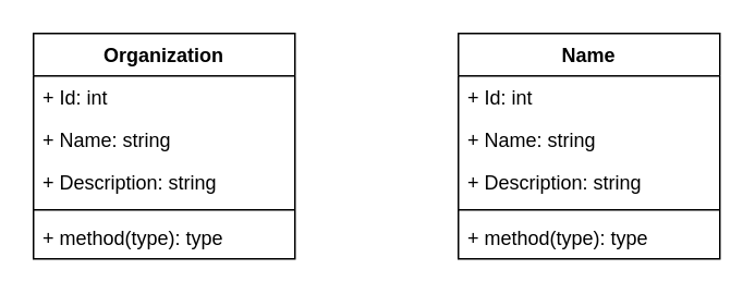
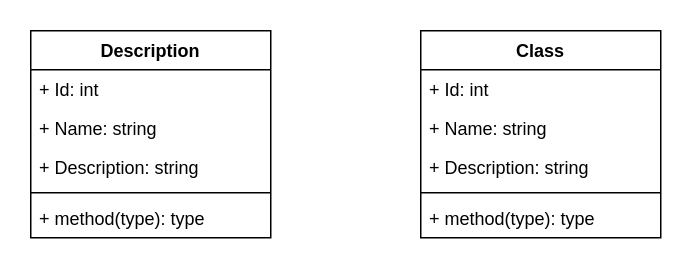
- <mxCell id="2" value="Organization" style="swimlane;fontStyle=1;align=center;verticalAlign=top;childLayout=stackLayout;horizontal=1;startSize=26;horizontalStack=0;resizeParent=1;resizeParentMax=0;resizeLast=0;collapsible=1;marginBottom=0;" vertex="1" parent="1"><mxGeometry x="20" y="20" width="160" height="138" as="geometry" /></mxCell>
+ <mxCell id="2" value="Description" style="swimlane;fontStyle=1;align=center;verticalAlign=top;childLayout=stackLayout;horizontal=1;startSize=26;horizontalStack=0;resizeParent=1;resizeParentMax=0;resizeLast=0;collapsible=1;marginBottom=0;" vertex="1" parent="1"><mxGeometry x="20" y="20" width="160" height="138" as="geometry" /></mxCell>
- <mxCell id="8" value="Name" style="swimlane;fontStyle=1;align=center;verticalAlign=top;childLayout=stackLayout;horizontal=1;startSize=26;horizontalStack=0;resizeParent=1;resizeParentMax=0;resizeLast=0;collapsible=1;marginBottom=0;" vertex="1" parent="1"><mxGeometry x="280" y="20" width="160" height="138" as="geometry" /></mxCell>
+ <mxCell id="8" value="Class" style="swimlane;fontStyle=1;align=center;verticalAlign=top;childLayout=stackLayout;horizontal=1;startSize=26;horizontalStack=0;resizeParent=1;resizeParentMax=0;resizeLast=0;collapsible=1;marginBottom=0;" vertex="1" parent="1"><mxGeometry x="280" y="20" width="160" height="138" as="geometry" /></mxCell>
